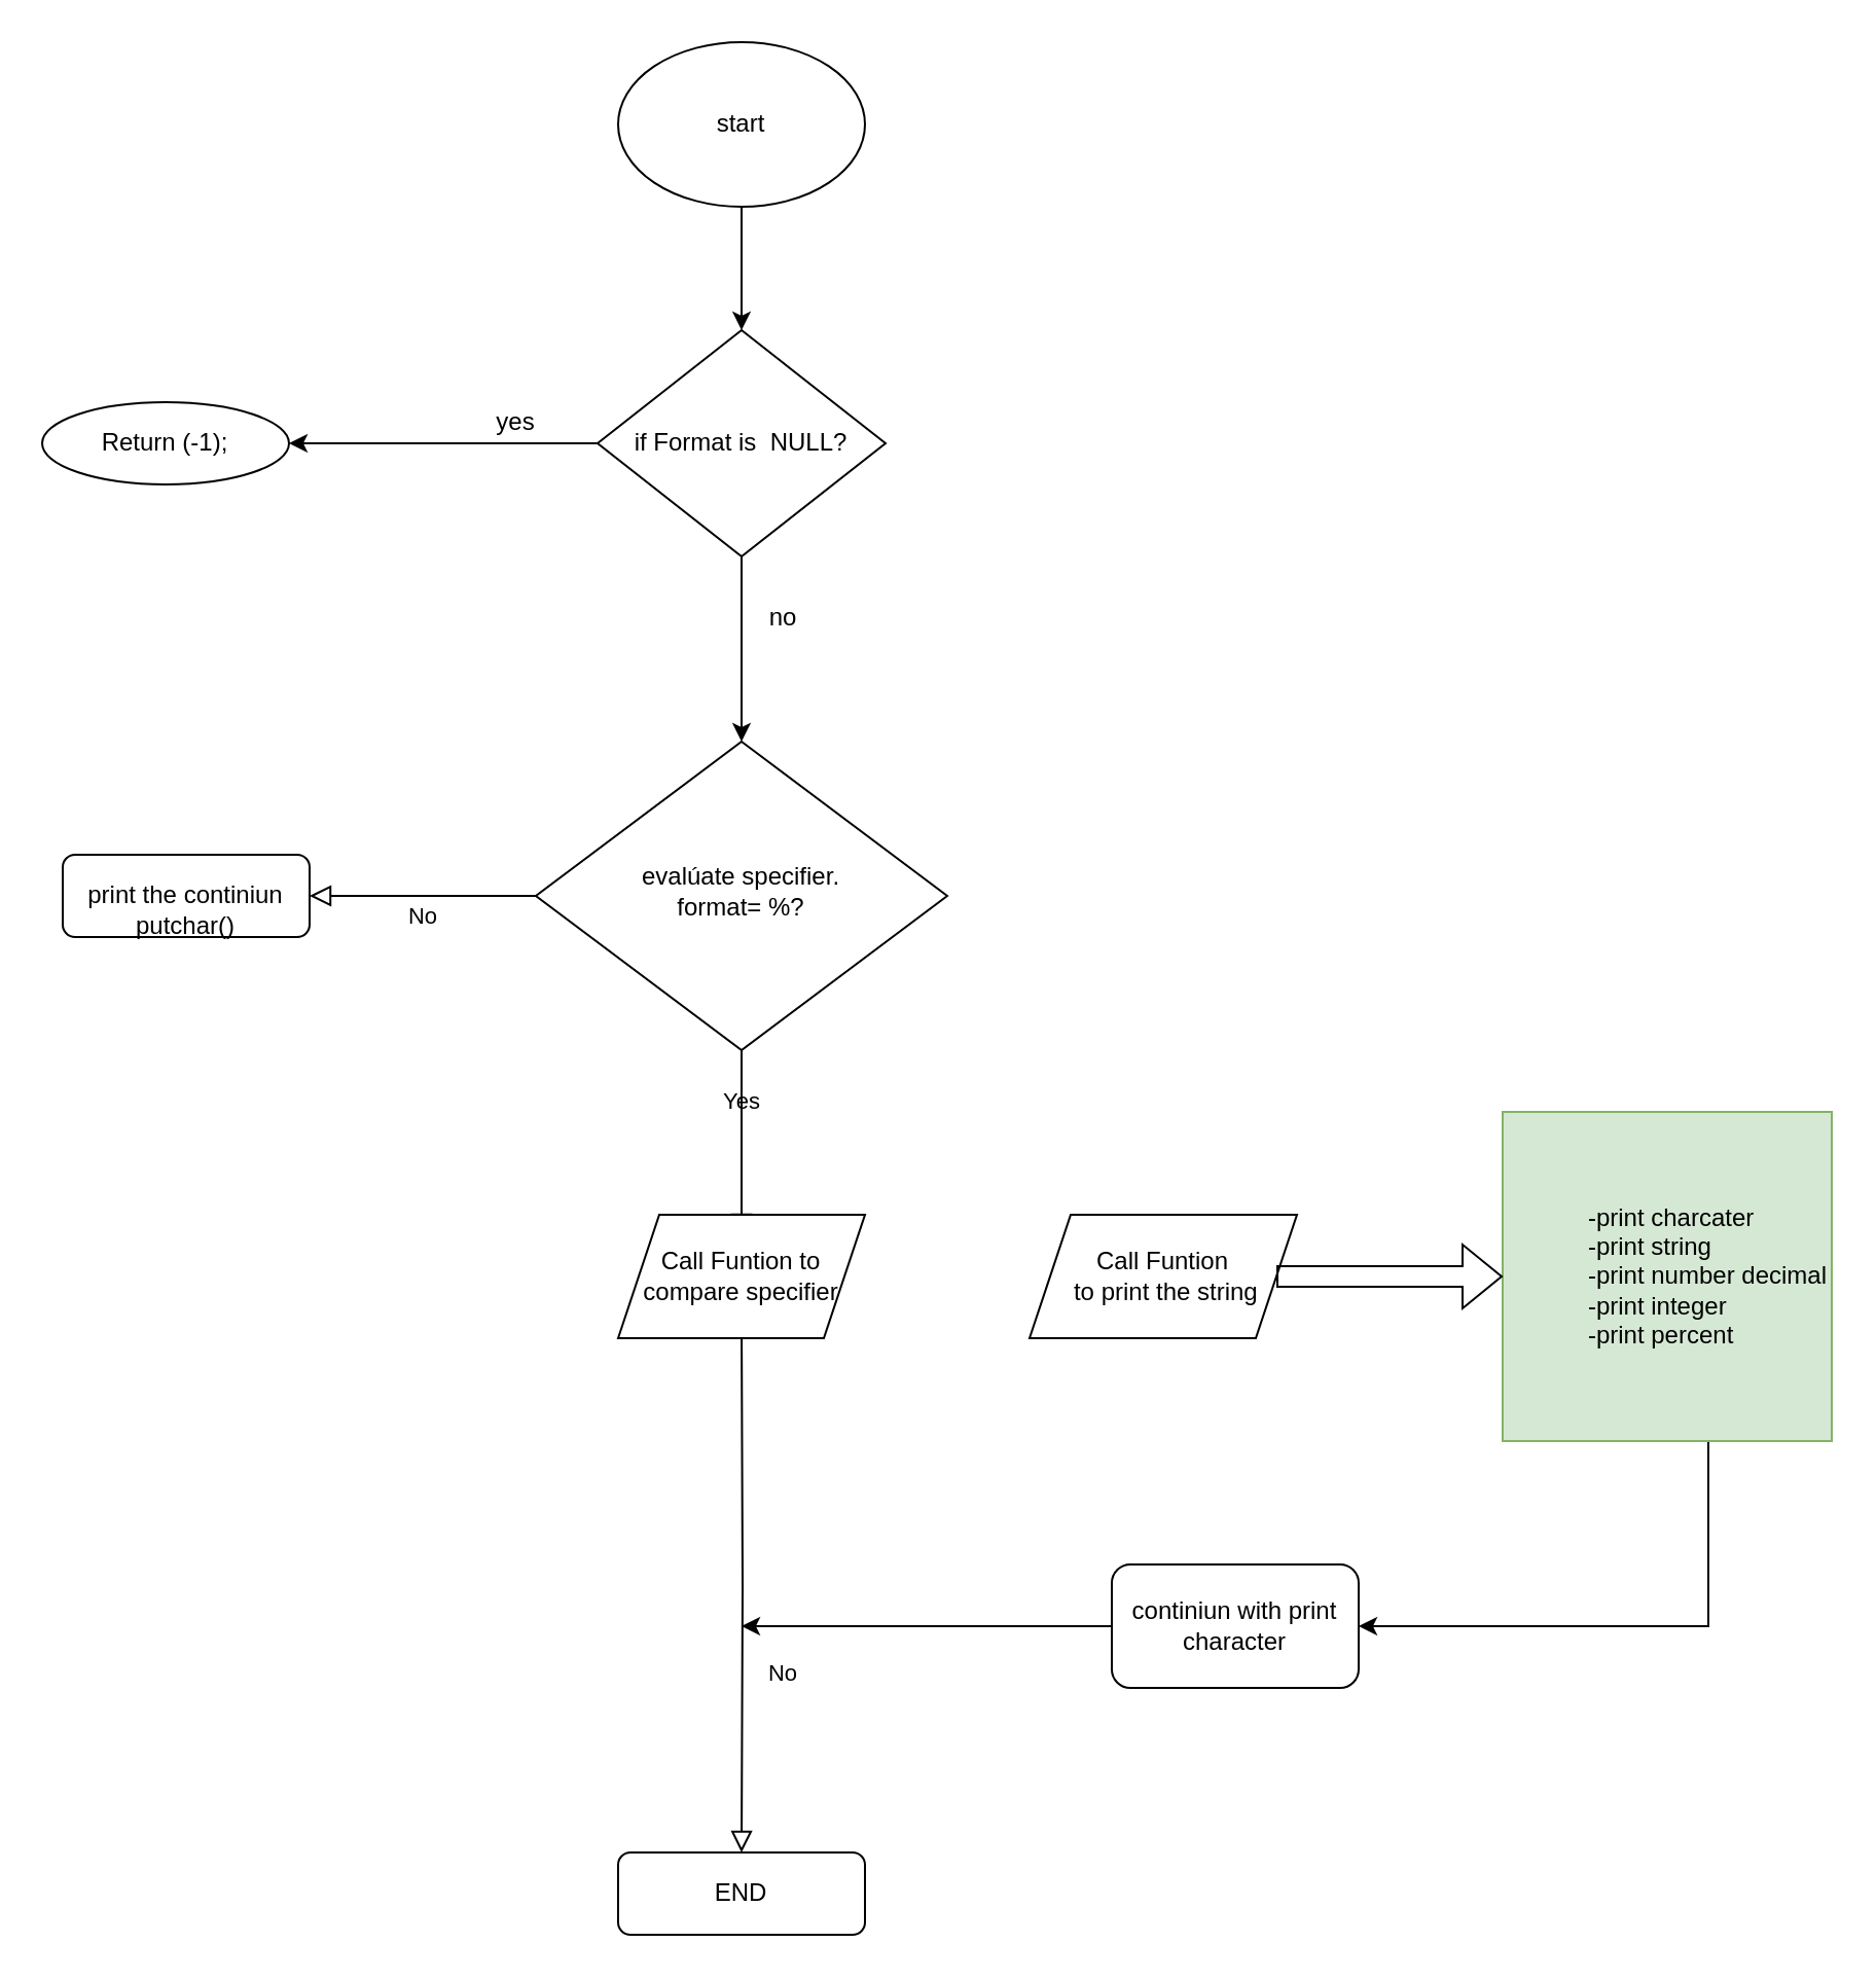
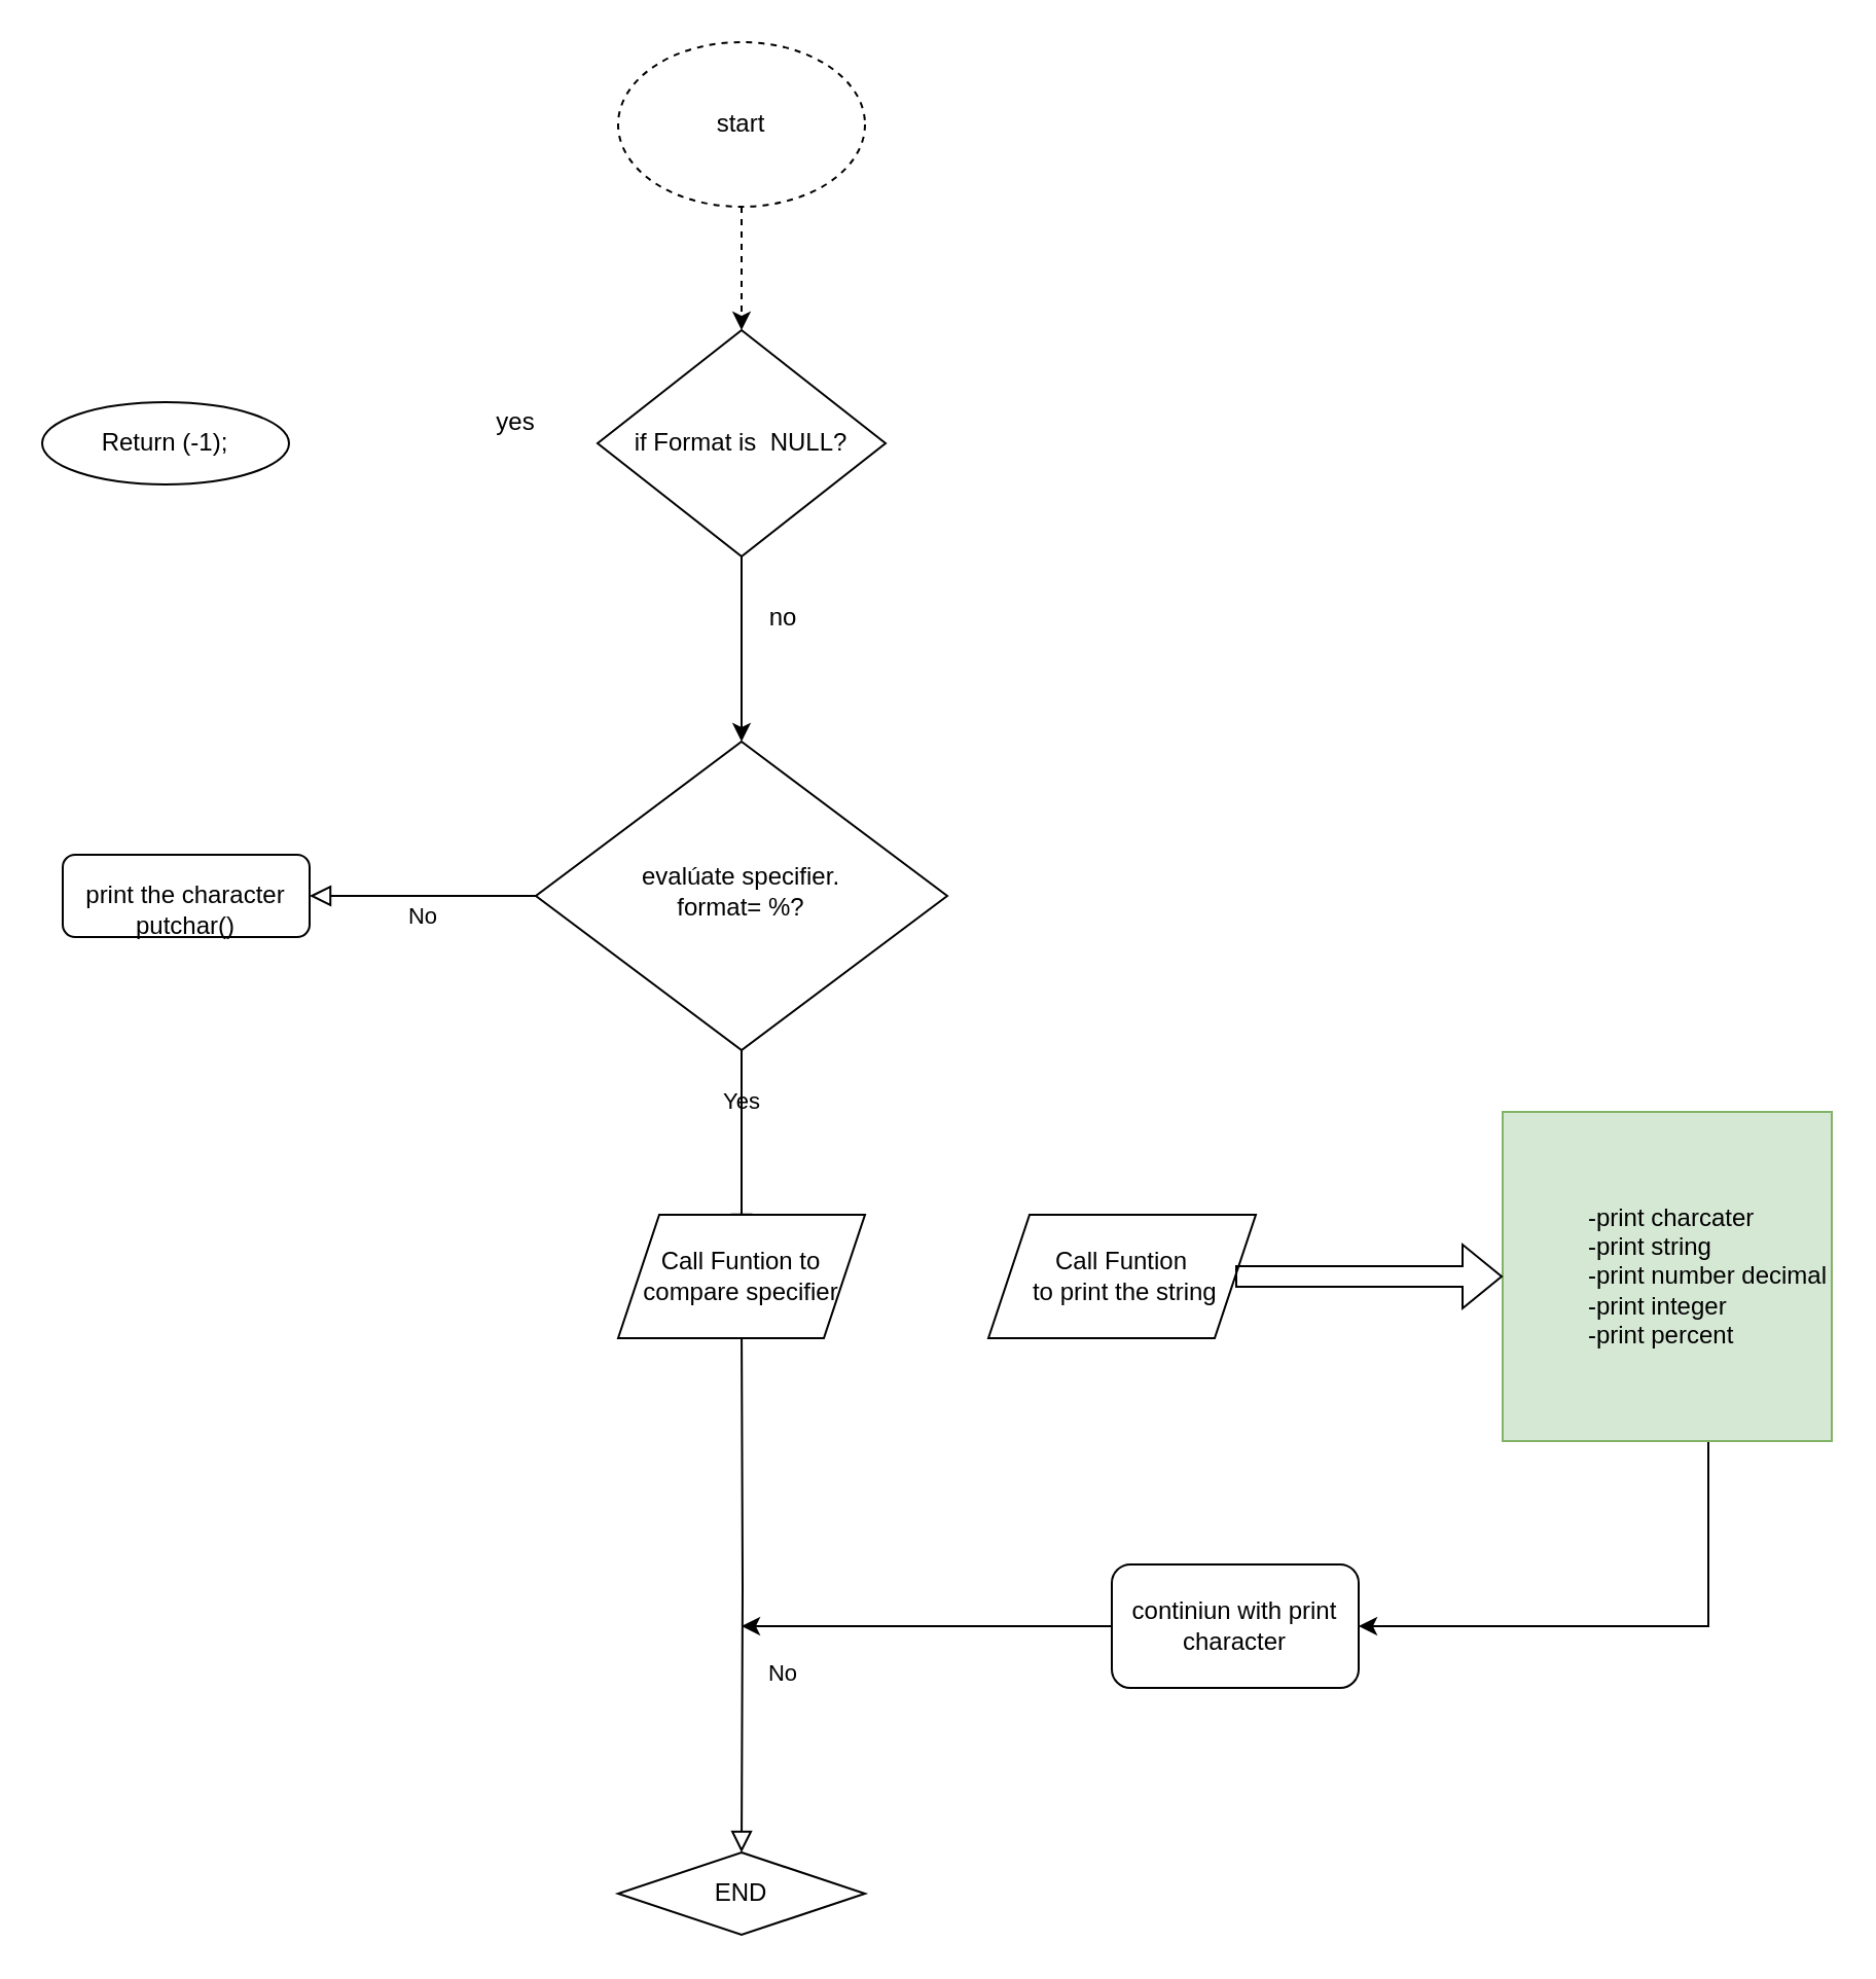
- <mxCell id="15" value="start" style="ellipse;whiteSpace=wrap;html=1;" vertex="1" parent="1"><mxGeometry x="300" y="20" width="120" height="80" as="geometry" /></mxCell>
+ <mxCell id="15" value="start" style="ellipse;whiteSpace=wrap;html=1;dashed=1;" vertex="1" parent="1"><mxGeometry x="300" y="20" width="120" height="80" as="geometry" /></mxCell>
- <mxCell id="14" value="" style="edgeStyle=orthogonalEdgeStyle;rounded=0;orthogonalLoop=1;jettySize=auto;html=1;" edge="1" parent="1" source="15" target="18"><mxGeometry relative="1" as="geometry" /></mxCell>
+ <mxCell id="14" value="" style="edgeStyle=orthogonalEdgeStyle;rounded=0;orthogonalLoop=1;jettySize=auto;html=1;dashed=1;" edge="1" parent="1" source="15" target="18"><mxGeometry relative="1" as="geometry" /></mxCell>
- <mxCell id="17" value="" style="edgeStyle=orthogonalEdgeStyle;rounded=0;orthogonalLoop=1;jettySize=auto;html=1;" edge="1" parent="1" source="18" target="9"><mxGeometry relative="1" as="geometry" /></mxCell>
- <mxCell id="5" value="&lt;br&gt;print the continiun&lt;br&gt;putchar()" style="rounded=1;whiteSpace=wrap;html=1;fontSize=12;glass=0;strokeWidth=1;shadow=0;" parent="1" vertex="1"><mxGeometry x="30" y="415" width="120" height="40" as="geometry" /></mxCell>
+ <mxCell id="5" value="&lt;br&gt;print the character&lt;br&gt;putchar()" style="rounded=1;whiteSpace=wrap;html=1;fontSize=12;glass=0;strokeWidth=1;shadow=0;" parent="1" vertex="1"><mxGeometry x="30" y="415" width="120" height="40" as="geometry" /></mxCell>
- <mxCell id="10" value="Call Funtion&lt;br&gt;&amp;nbsp;to print the string" style="shape=parallelogram;perimeter=parallelogramPerimeter;whiteSpace=wrap;html=1;fixedSize=1;" vertex="1" parent="1"><mxGeometry x="500" y="590" width="130" height="60" as="geometry" /></mxCell>
+ <mxCell id="10" value="Call Funtion&lt;br&gt;&amp;nbsp;to print the string" style="shape=parallelogram;perimeter=parallelogramPerimeter;whiteSpace=wrap;html=1;fixedSize=1;" vertex="1" parent="1"><mxGeometry x="480" y="590" width="130" height="60" as="geometry" /></mxCell>
- <mxCell id="7" value="END" style="rounded=1;whiteSpace=wrap;html=1;fontSize=12;glass=0;strokeWidth=1;shadow=0;" parent="1" vertex="1"><mxGeometry x="300" y="900" width="120" height="40" as="geometry" /></mxCell>
+ <mxCell id="7" value="END" style="rhombus;whiteSpace=wrap;html=1;fontSize=12;glass=0;strokeWidth=1;shadow=0;" parent="1" vertex="1"><mxGeometry x="300" y="900" width="120" height="40" as="geometry" /></mxCell>
